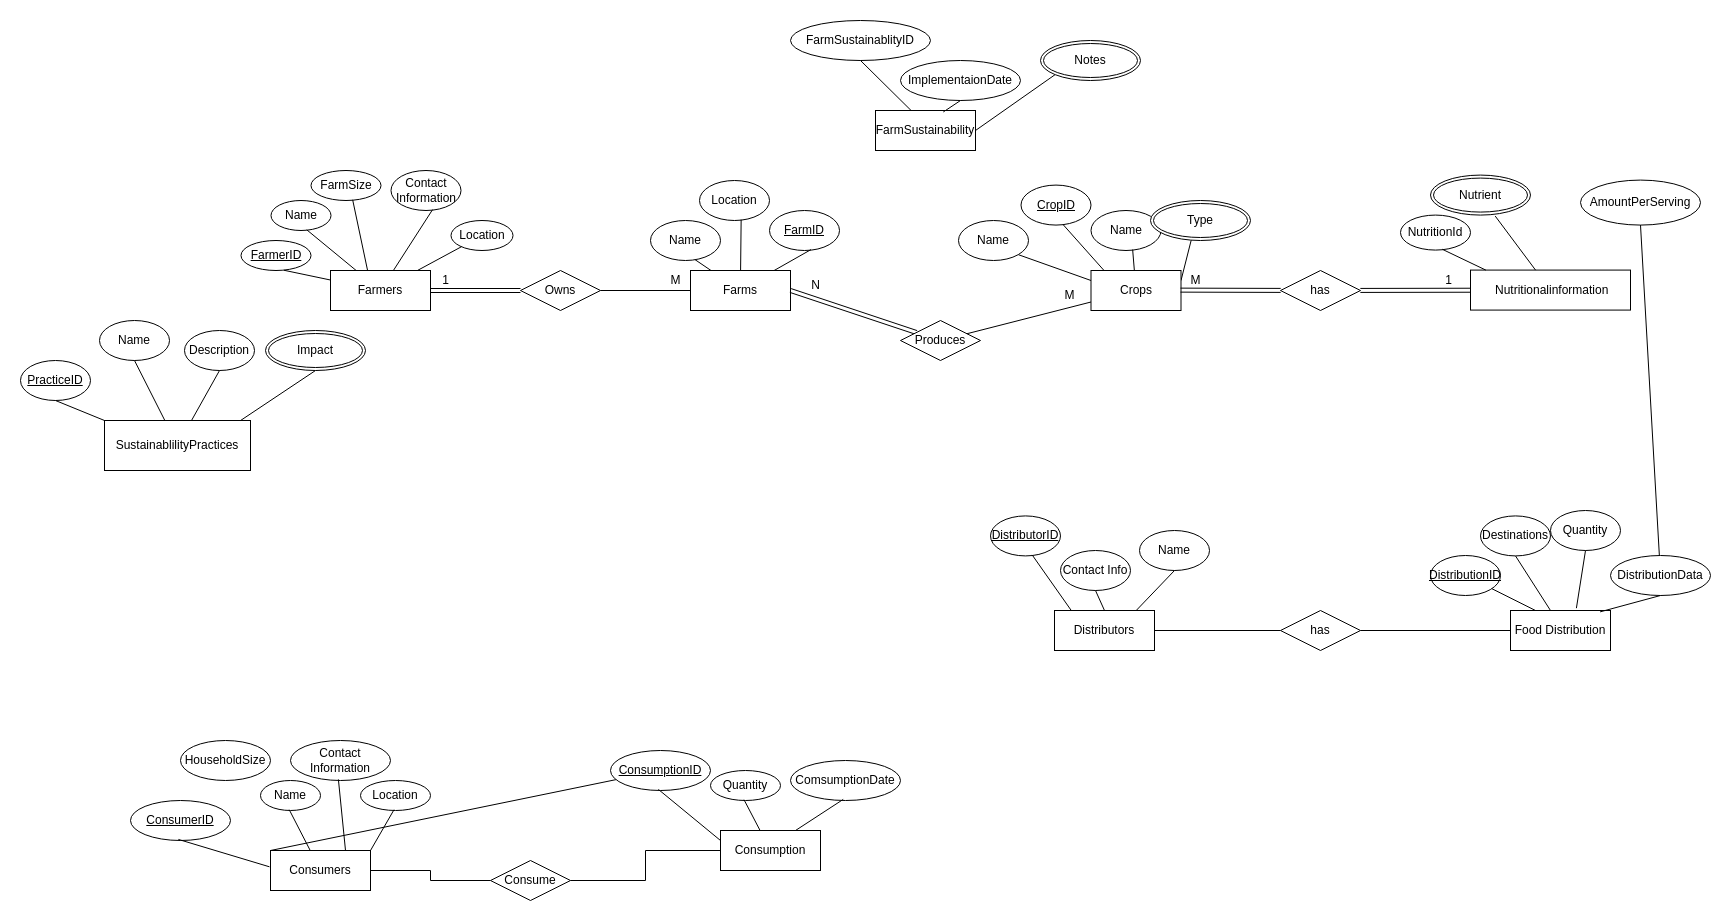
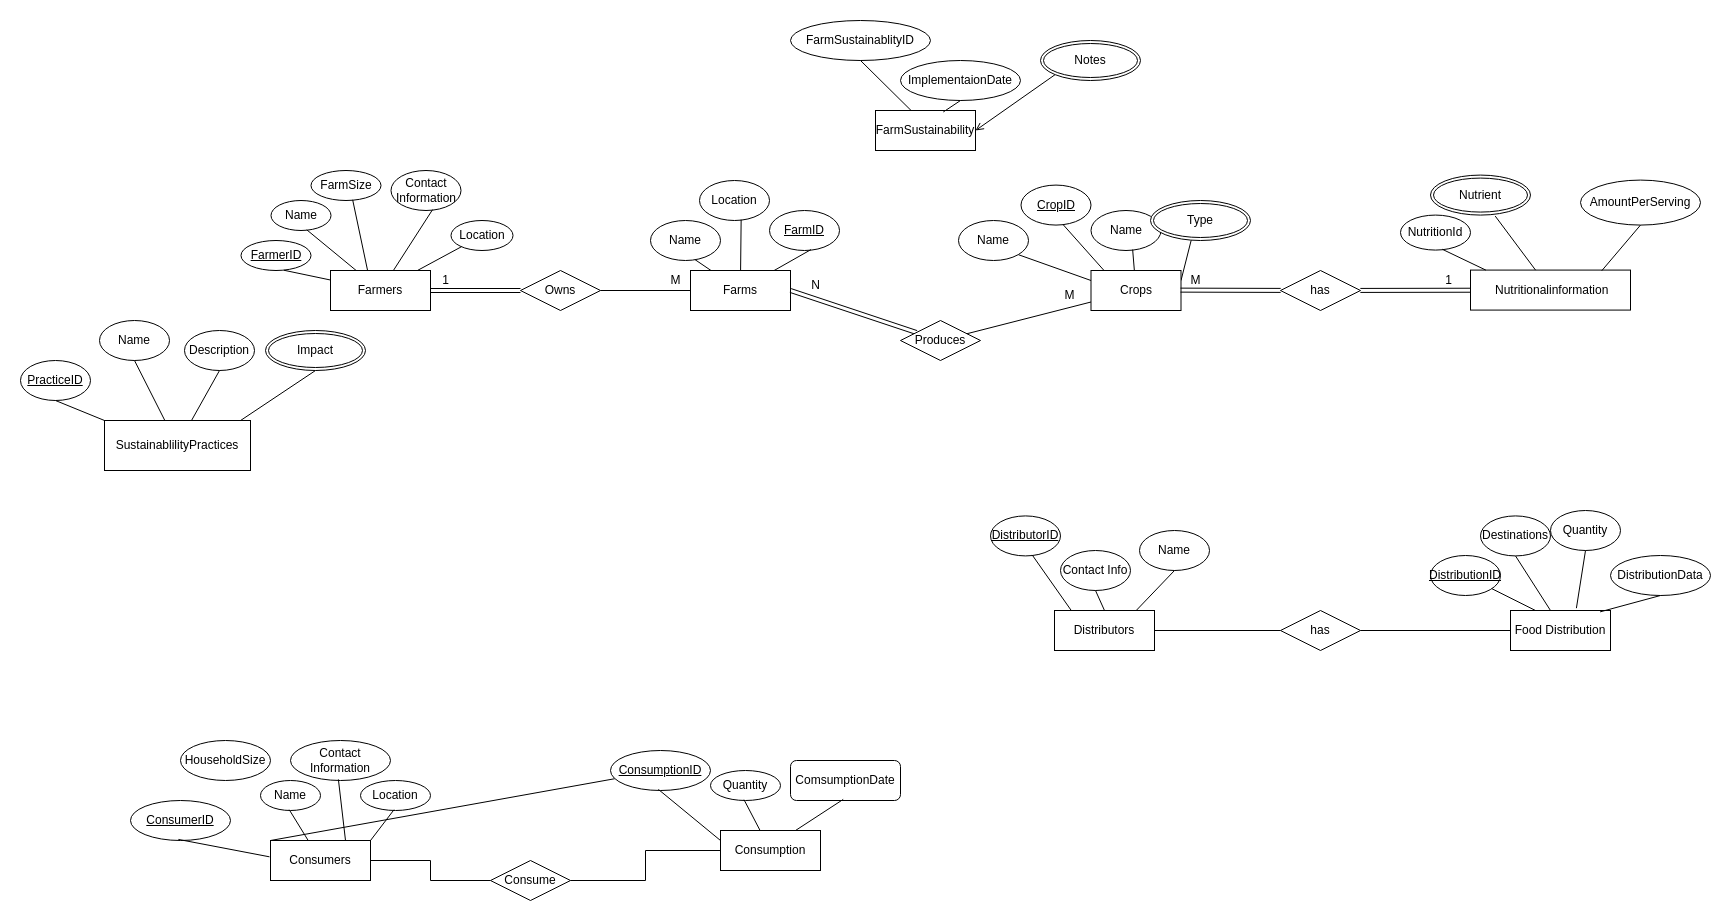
- <mxCell id="88" value="" style="endArrow=none;html=1;rounded=0;exitX=0;exitY=1;exitDx=0;exitDy=0;entryX=1;entryY=0.5;entryDx=0;entryDy=0;" edge="1" parent="1" source="89" target="74"><mxGeometry width="50" height="50" relative="1" as="geometry"><mxPoint x="1055" y="80" as="sourcePoint" /><mxPoint x="931" y="130" as="targetPoint" /></mxGeometry></mxCell>
+ <mxCell id="88" value="" style="endArrow=open;html=1;rounded=0;exitX=0;exitY=1;exitDx=0;exitDy=0;entryX=1;entryY=0.5;entryDx=0;entryDy=0;" edge="1" parent="1" source="89" target="74"><mxGeometry width="50" height="50" relative="1" as="geometry"><mxPoint x="1055" y="80" as="sourcePoint" /><mxPoint x="931" y="130" as="targetPoint" /></mxGeometry></mxCell>
- <mxCell id="69" value="" style="endArrow=none;html=1;rounded=0;exitX=0.5;exitY=1;exitDx=0;exitDy=0;" edge="1" parent="1" source="68" target="49"><mxGeometry width="50" height="50" relative="1" as="geometry"><mxPoint x="1242" y="278.58" as="sourcePoint" /><mxPoint x="1553" y="272.58" as="targetPoint" /></mxGeometry></mxCell>
+ <mxCell id="69" value="" style="endArrow=none;html=1;rounded=0;exitX=0.5;exitY=1;exitDx=0;exitDy=0;entryX=0.82;entryY=0.018;entryDx=0;entryDy=0;entryPerimeter=0;" edge="1" parent="1" source="68" target="35"><mxGeometry width="50" height="50" relative="1" as="geometry"><mxPoint x="1242" y="278.58" as="sourcePoint" /><mxPoint x="1553" y="272.58" as="targetPoint" /></mxGeometry></mxCell>
- <mxCell id="66" value="ComsumptionDate" style="ellipse;whiteSpace=wrap;html=1;align=center;" vertex="1" parent="1"><mxGeometry x="790" y="760" width="110" height="40" as="geometry" /></mxCell>
+ <mxCell id="66" value="ComsumptionDate" style="whiteSpace=wrap;html=1;align=center;rounded=1;" vertex="1" parent="1"><mxGeometry x="790" y="760" width="110" height="40" as="geometry" /></mxCell>
- <mxCell id="33" value="Consumers" style="whiteSpace=wrap;html=1;align=center;" vertex="1" parent="1"><mxGeometry x="270" y="850" width="100" height="40" as="geometry" /></mxCell>
+ <mxCell id="33" value="Consumers" style="whiteSpace=wrap;html=1;align=center;" vertex="1" parent="1"><mxGeometry x="270" y="840" width="100" height="40" as="geometry" /></mxCell>
